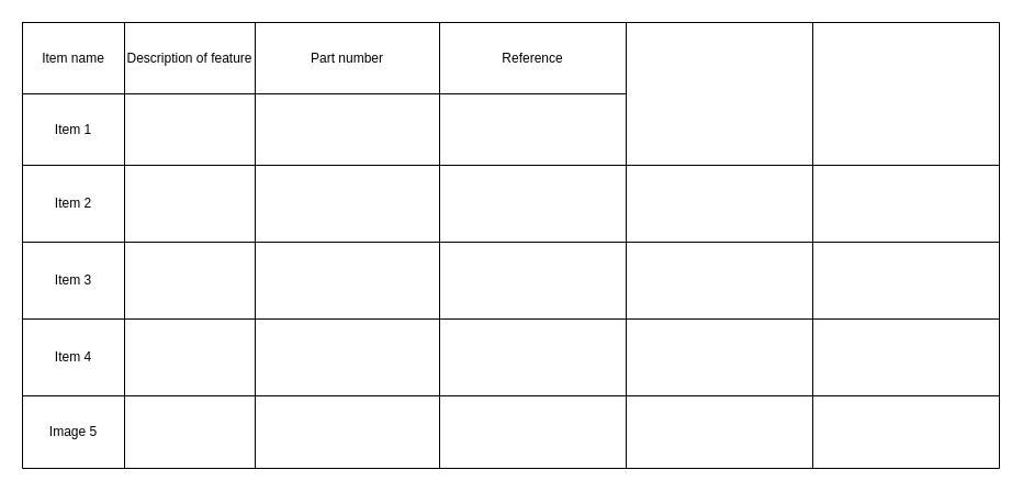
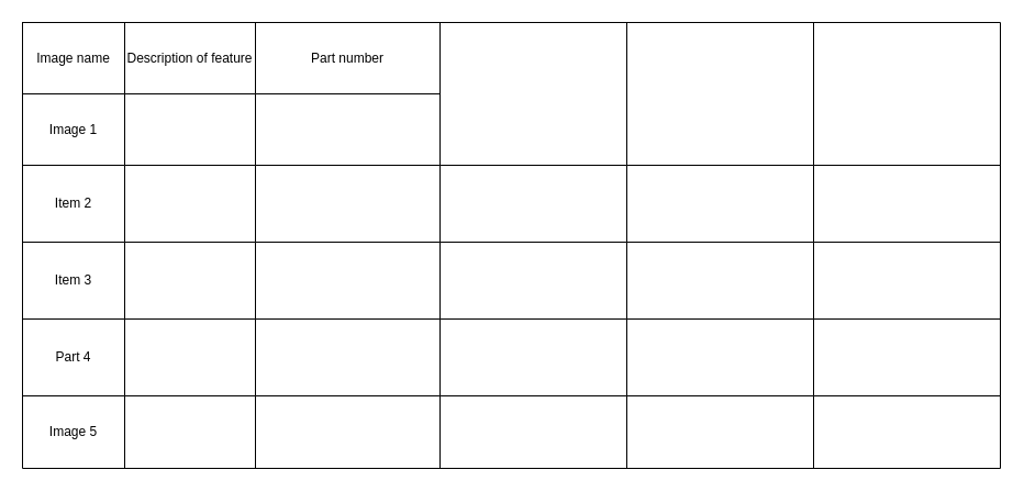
- <mxCell id="7" value="Reference" style="shape=partialRectangle;html=1;whiteSpace=wrap;connectable=0;overflow=hidden;fillColor=none;top=0;left=0;bottom=0;right=0;" parent="3" vertex="1"><mxGeometry x="380" width="170" height="65" as="geometry" /></mxCell>
- <mxCell id="4" value="Item name" style="shape=partialRectangle;html=1;whiteSpace=wrap;connectable=0;overflow=hidden;fillColor=none;top=0;left=0;bottom=0;right=0;" parent="3" vertex="1"><mxGeometry width="93" height="65" as="geometry" /></mxCell>
+ <mxCell id="4" value="Image name" style="shape=partialRectangle;html=1;whiteSpace=wrap;connectable=0;overflow=hidden;fillColor=none;top=0;left=0;bottom=0;right=0;" parent="3" vertex="1"><mxGeometry width="93" height="65" as="geometry" /></mxCell>
- <mxCell id="9" value="Item 1" style="shape=partialRectangle;html=1;whiteSpace=wrap;connectable=0;overflow=hidden;fillColor=none;top=0;left=0;bottom=0;right=0;" parent="8" vertex="1"><mxGeometry width="93" height="65" as="geometry" /></mxCell>
+ <mxCell id="9" value="Image 1" style="shape=partialRectangle;html=1;whiteSpace=wrap;connectable=0;overflow=hidden;fillColor=none;top=0;left=0;bottom=0;right=0;" parent="8" vertex="1"><mxGeometry width="93" height="65" as="geometry" /></mxCell>
- <mxCell id="30" value="Item 4" style="shape=partialRectangle;html=1;whiteSpace=wrap;connectable=0;overflow=hidden;fillColor=none;top=0;left=0;bottom=0;right=0;" parent="29" vertex="1"><mxGeometry width="93" height="70" as="geometry" /></mxCell>
+ <mxCell id="30" value="Part 4" style="shape=partialRectangle;html=1;whiteSpace=wrap;connectable=0;overflow=hidden;fillColor=none;top=0;left=0;bottom=0;right=0;" parent="29" vertex="1"><mxGeometry width="93" height="70" as="geometry" /></mxCell>
